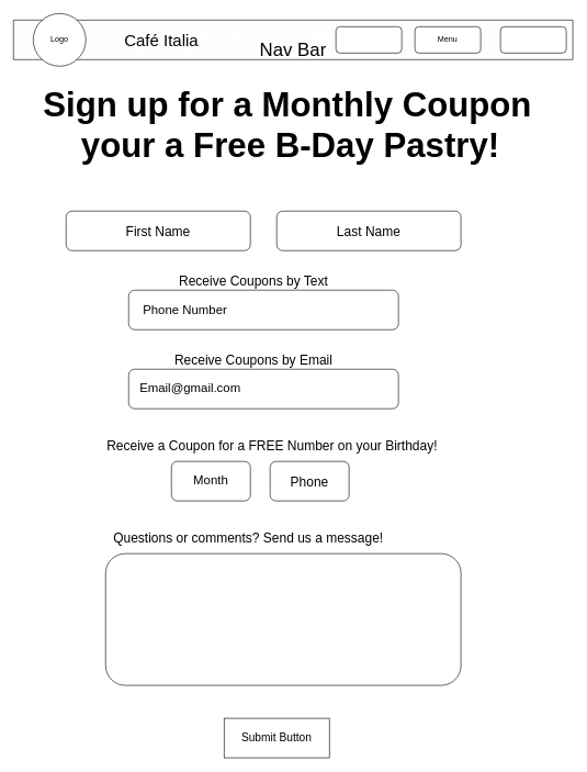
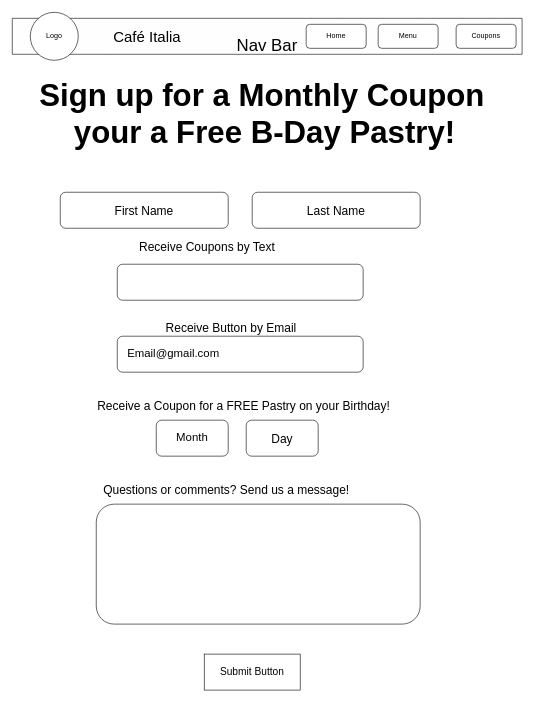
+ <mxCell id="10" value="Home" style="text;html=1;align=center;verticalAlign=middle;whiteSpace=wrap;rounded=0;" vertex="1" parent="1"><mxGeometry x="530" y="45" width="60" height="30" as="geometry" /></mxCell>
+ <mxCell id="12" value="Coupons" style="text;html=1;align=center;verticalAlign=middle;whiteSpace=wrap;rounded=0;" vertex="1" parent="1"><mxGeometry x="780" y="45" width="60" height="30" as="geometry" /></mxCell>
- <mxCell id="19" value="Receive Coupons by Text" style="text;html=1;align=center;verticalAlign=middle;whiteSpace=wrap;rounded=0;fontSize=20;" vertex="1" parent="1"><mxGeometry x="185" y="410" width="400" height="30" as="geometry" /></mxCell>
+ <mxCell id="19" value="Receive Coupons by Text" style="text;html=1;align=center;verticalAlign=middle;whiteSpace=wrap;rounded=0;fontSize=20;" vertex="1" parent="1"><mxGeometry x="145" y="395" width="400" height="30" as="geometry" /></mxCell>
- <mxCell id="20" value="Phone Number" style="text;html=1;align=left;verticalAlign=middle;whiteSpace=wrap;rounded=0;fontSize=19;" vertex="1" parent="1"><mxGeometry x="215" y="455" width="370" height="30" as="geometry" /></mxCell>
- <mxCell id="22" value="Receive Coupons by Email" style="text;html=1;align=center;verticalAlign=middle;whiteSpace=wrap;rounded=0;fontSize=20;" vertex="1" parent="1"><mxGeometry x="185" y="530" width="400" height="30" as="geometry" /></mxCell>
+ <mxCell id="22" value="Receive Button by Email" style="text;html=1;align=center;verticalAlign=middle;whiteSpace=wrap;rounded=0;fontSize=20;" vertex="1" parent="1"><mxGeometry x="185" y="530" width="400" height="30" as="geometry" /></mxCell>
- <mxCell id="26" value="Receive a Coupon for a FREE Number on your Birthday!" style="text;html=1;align=left;verticalAlign=middle;whiteSpace=wrap;rounded=0;fontSize=20;" vertex="1" parent="1"><mxGeometry x="160" y="660" width="600" height="30" as="geometry" /></mxCell>
+ <mxCell id="26" value="Receive a Coupon for a FREE Pastry on your Birthday!" style="text;html=1;align=left;verticalAlign=middle;whiteSpace=wrap;rounded=0;fontSize=20;" vertex="1" parent="1"><mxGeometry x="160" y="660" width="600" height="30" as="geometry" /></mxCell>
- <mxCell id="25" value="&lt;font style=&quot;font-size: 20px;&quot;&gt;Phone&lt;/font&gt;" style="rounded=1;whiteSpace=wrap;html=1;" vertex="1" parent="1"><mxGeometry x="410" y="700" width="120" height="60" as="geometry" /></mxCell>
+ <mxCell id="25" value="&lt;font style=&quot;font-size: 20px;&quot;&gt;Day&lt;/font&gt;" style="rounded=1;whiteSpace=wrap;html=1;" vertex="1" parent="1"><mxGeometry x="410" y="700" width="120" height="60" as="geometry" /></mxCell>
